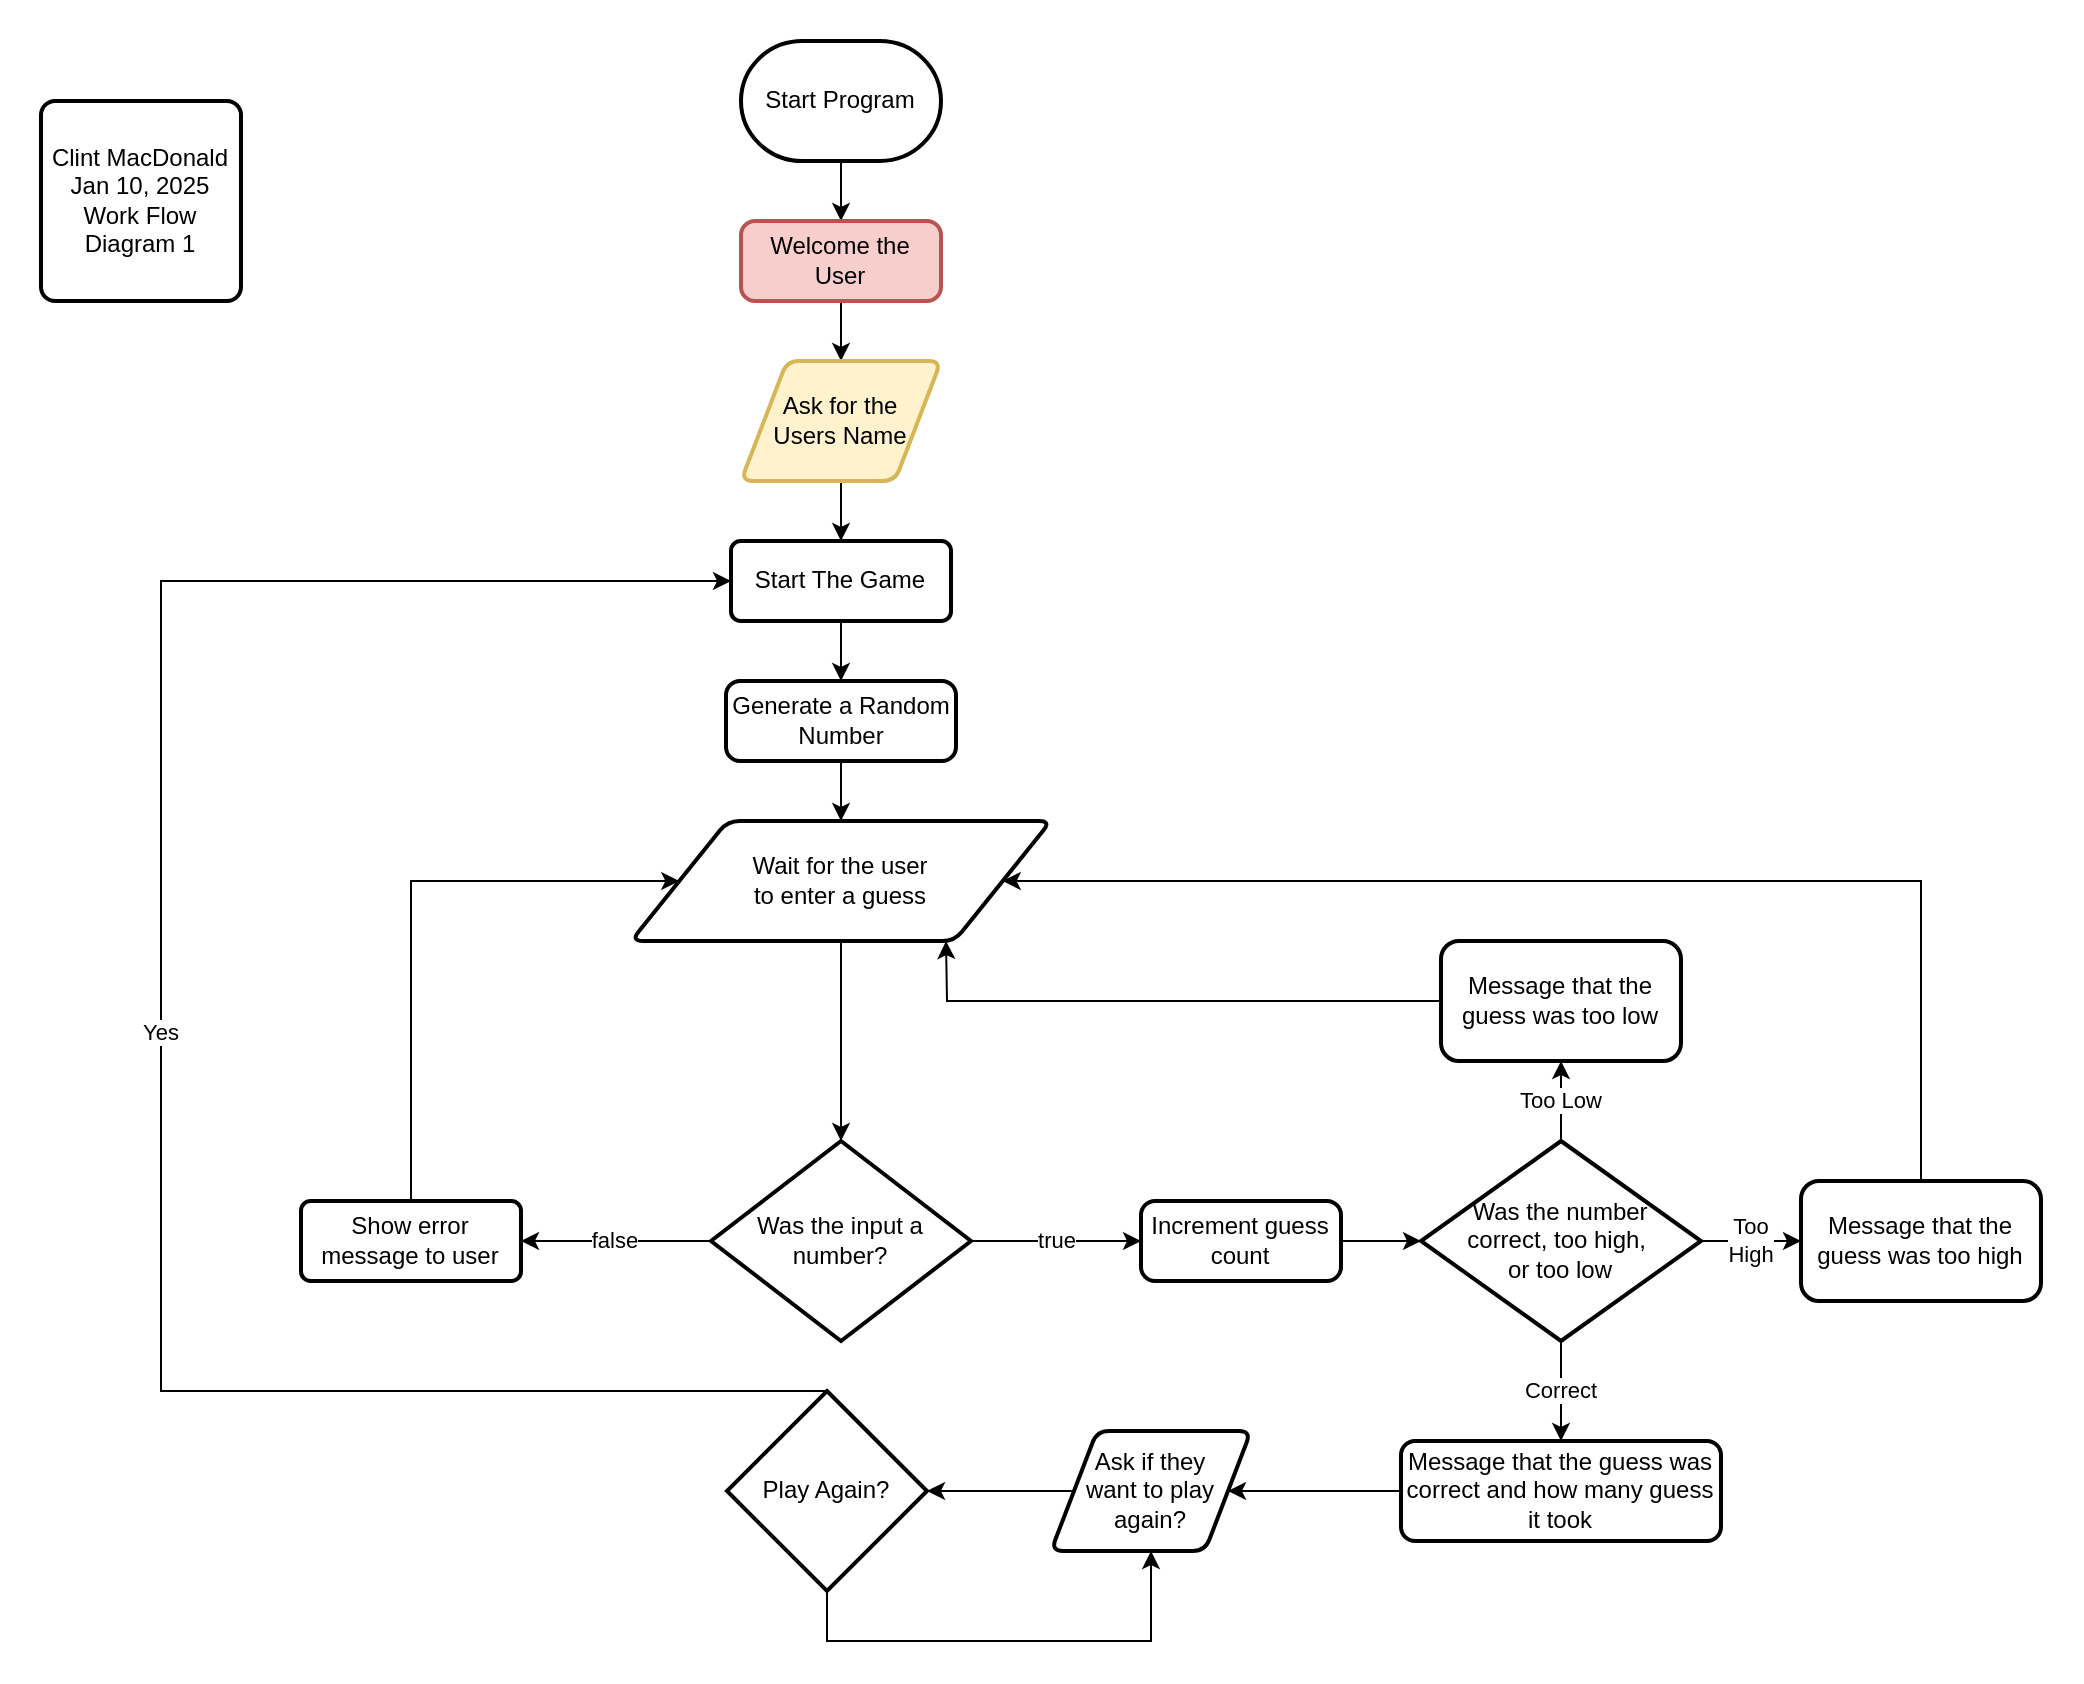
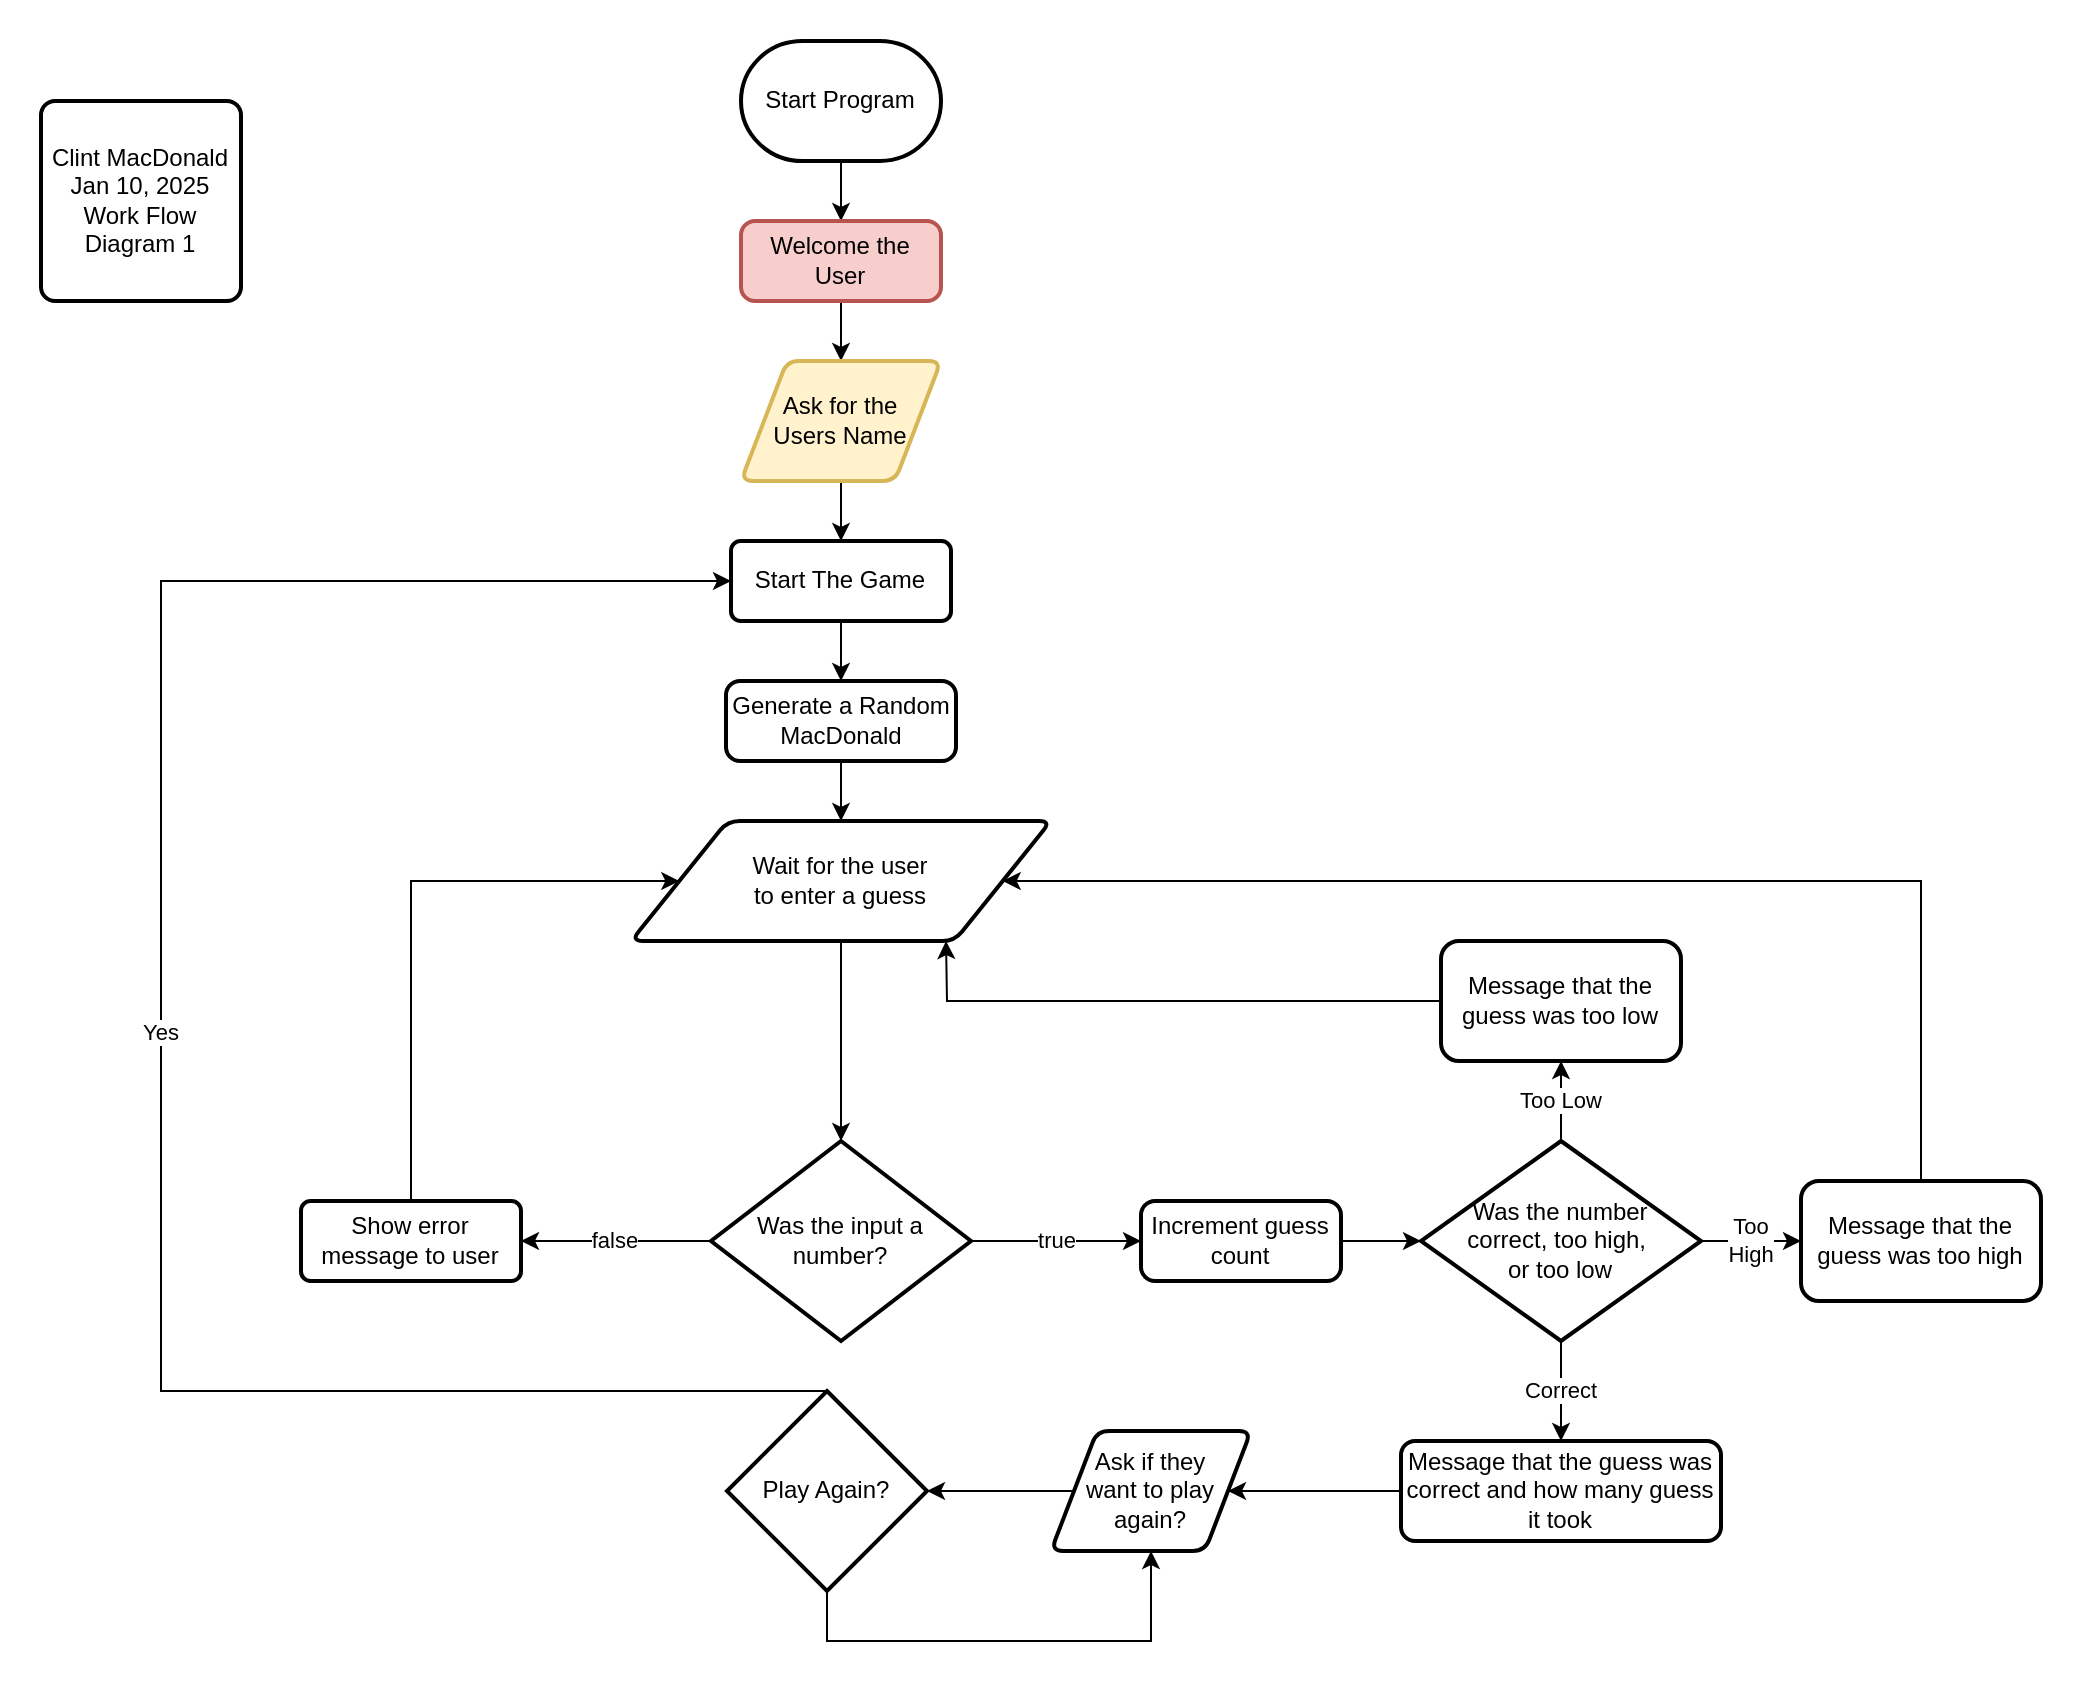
- <mxCell id="11" value="Generate a Random Number" style="rounded=1;whiteSpace=wrap;html=1;absoluteArcSize=1;arcSize=14;strokeWidth=2;" vertex="1" parent="1"><mxGeometry x="362.5" y="340" width="115" height="40" as="geometry" /></mxCell>
+ <mxCell id="11" value="Generate a Random MacDonald" style="rounded=1;whiteSpace=wrap;html=1;absoluteArcSize=1;arcSize=14;strokeWidth=2;" vertex="1" parent="1"><mxGeometry x="362.5" y="340" width="115" height="40" as="geometry" /></mxCell>
